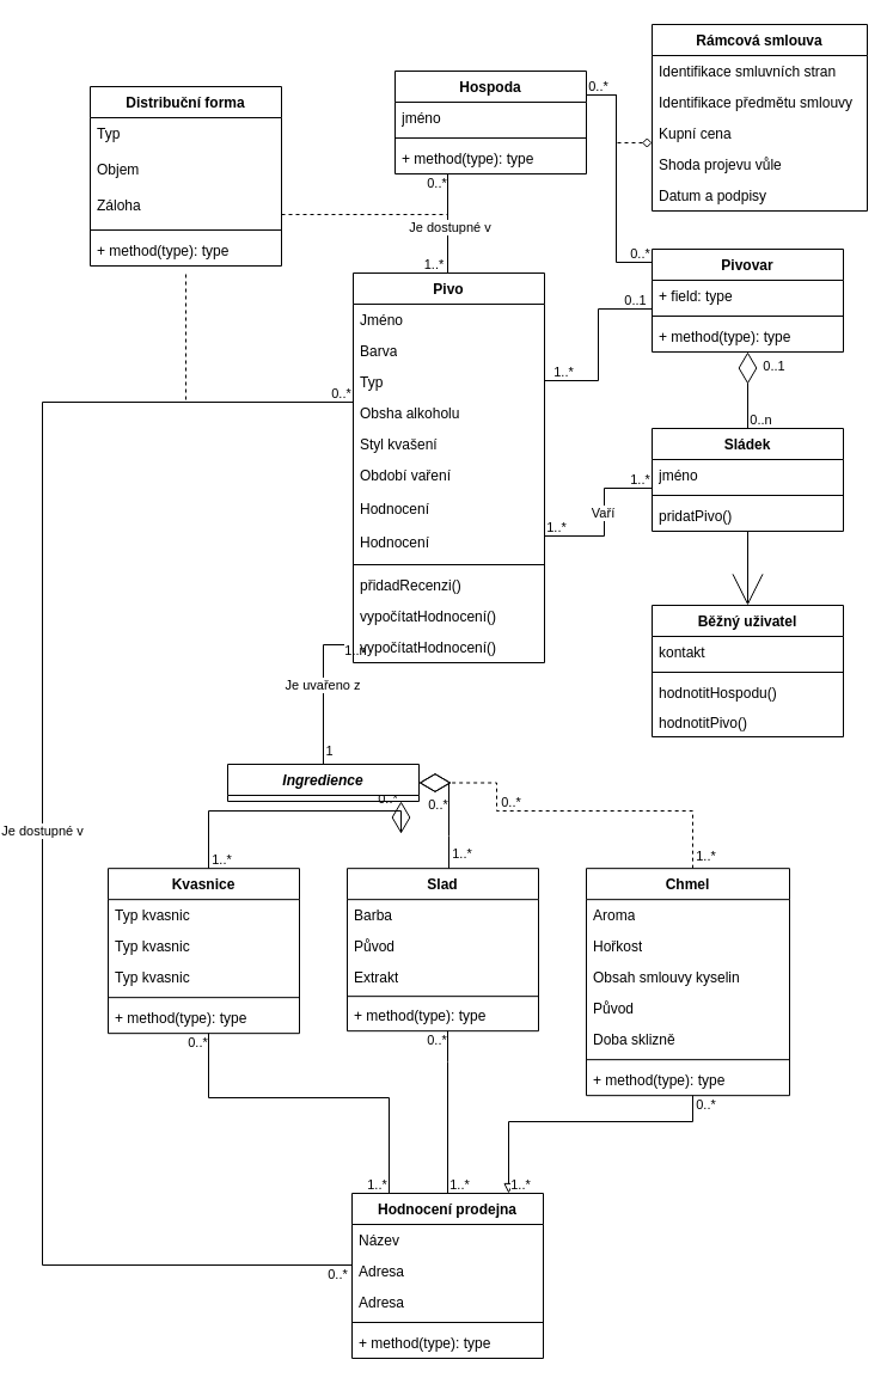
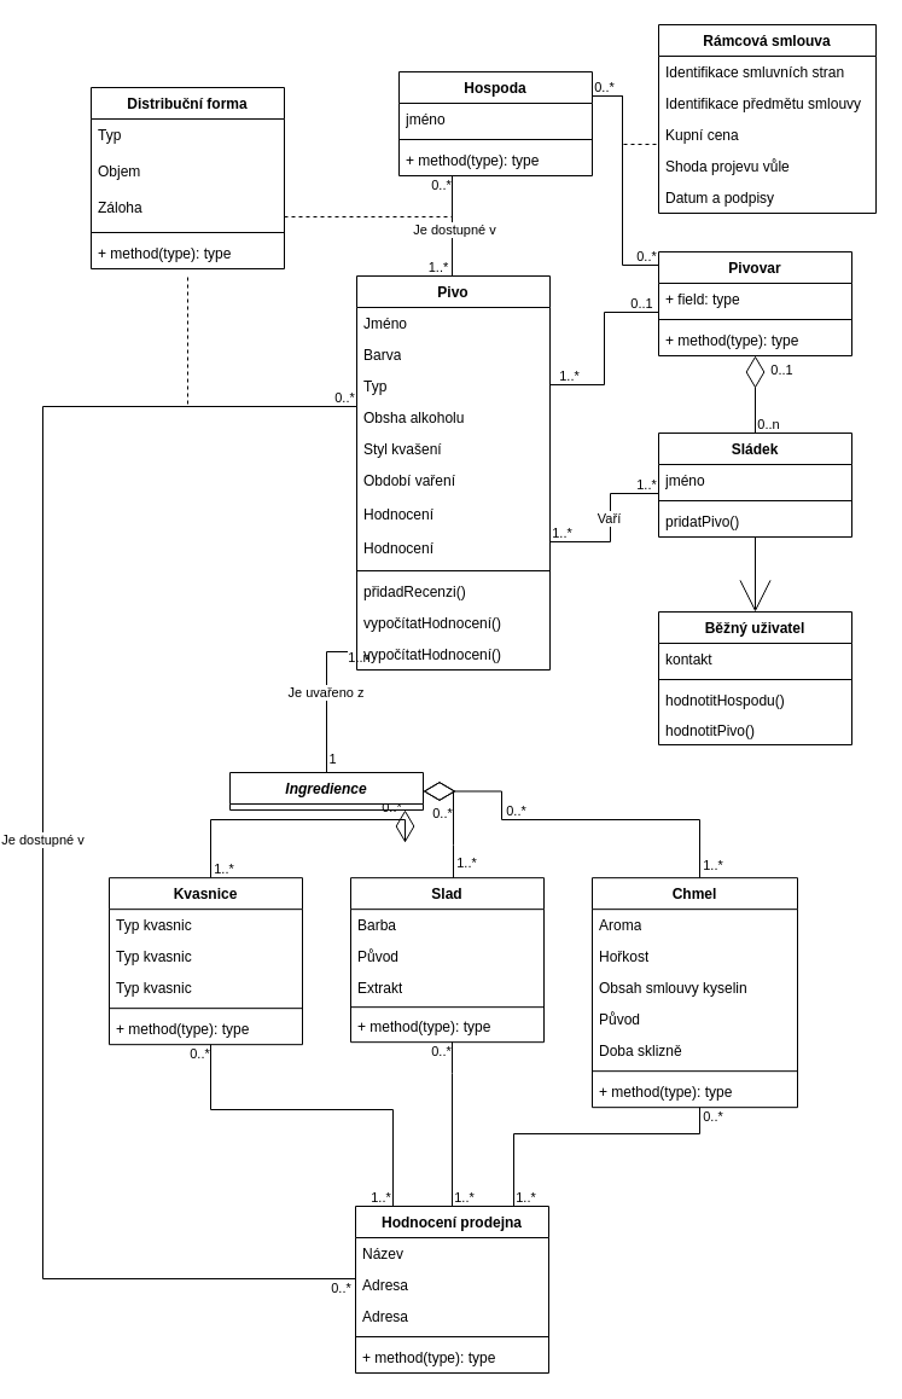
- <mxCell id="76" style="edgeStyle=orthogonalEdgeStyle;rounded=0;orthogonalLoop=1;jettySize=auto;html=1;dashed=1;endArrow=diamond;endFill=0;" parent="1" source="77" target="109" edge="1"><mxGeometry relative="1" as="geometry"><Array as="points"><mxPoint x="500" y="79" /><mxPoint x="500" y="119" /></Array></mxGeometry></mxCell>
+ <mxCell id="76" style="edgeStyle=orthogonalEdgeStyle;rounded=0;orthogonalLoop=1;jettySize=auto;html=1;dashed=1;endArrow=none;endFill=0;" parent="1" source="77" target="109" edge="1"><mxGeometry relative="1" as="geometry"><Array as="points"><mxPoint x="500" y="79" /><mxPoint x="500" y="119" /></Array></mxGeometry></mxCell>
- <mxCell id="53" style="edgeStyle=orthogonalEdgeStyle;rounded=0;orthogonalLoop=1;jettySize=auto;html=1;endArrow=diamondThin;endFill=0;endSize=24;dashed=1;" parent="1" source="57" target="65" edge="1"><mxGeometry relative="1" as="geometry"><Array as="points"><mxPoint x="564" y="678" /><mxPoint x="400" y="678" /></Array></mxGeometry></mxCell>
+ <mxCell id="53" style="edgeStyle=orthogonalEdgeStyle;rounded=0;orthogonalLoop=1;jettySize=auto;html=1;endArrow=diamondThin;endFill=0;endSize=24;" parent="1" source="57" target="65" edge="1"><mxGeometry relative="1" as="geometry"><Array as="points"><mxPoint x="564" y="678" /><mxPoint x="400" y="678" /></Array></mxGeometry></mxCell>
- <mxCell id="55" style="edgeStyle=orthogonalEdgeStyle;rounded=0;orthogonalLoop=1;jettySize=auto;html=1;endArrow=block;endFill=0;" parent="1" source="57" target="27" edge="1"><mxGeometry relative="1" as="geometry"><Array as="points"><mxPoint x="564" y="938" /><mxPoint x="410" y="938" /></Array></mxGeometry></mxCell>
+ <mxCell id="55" style="edgeStyle=orthogonalEdgeStyle;rounded=0;orthogonalLoop=1;jettySize=auto;html=1;endArrow=none;endFill=0;" parent="1" source="57" target="27" edge="1"><mxGeometry relative="1" as="geometry"><Array as="points"><mxPoint x="564" y="938" /><mxPoint x="410" y="938" /></Array></mxGeometry></mxCell>
